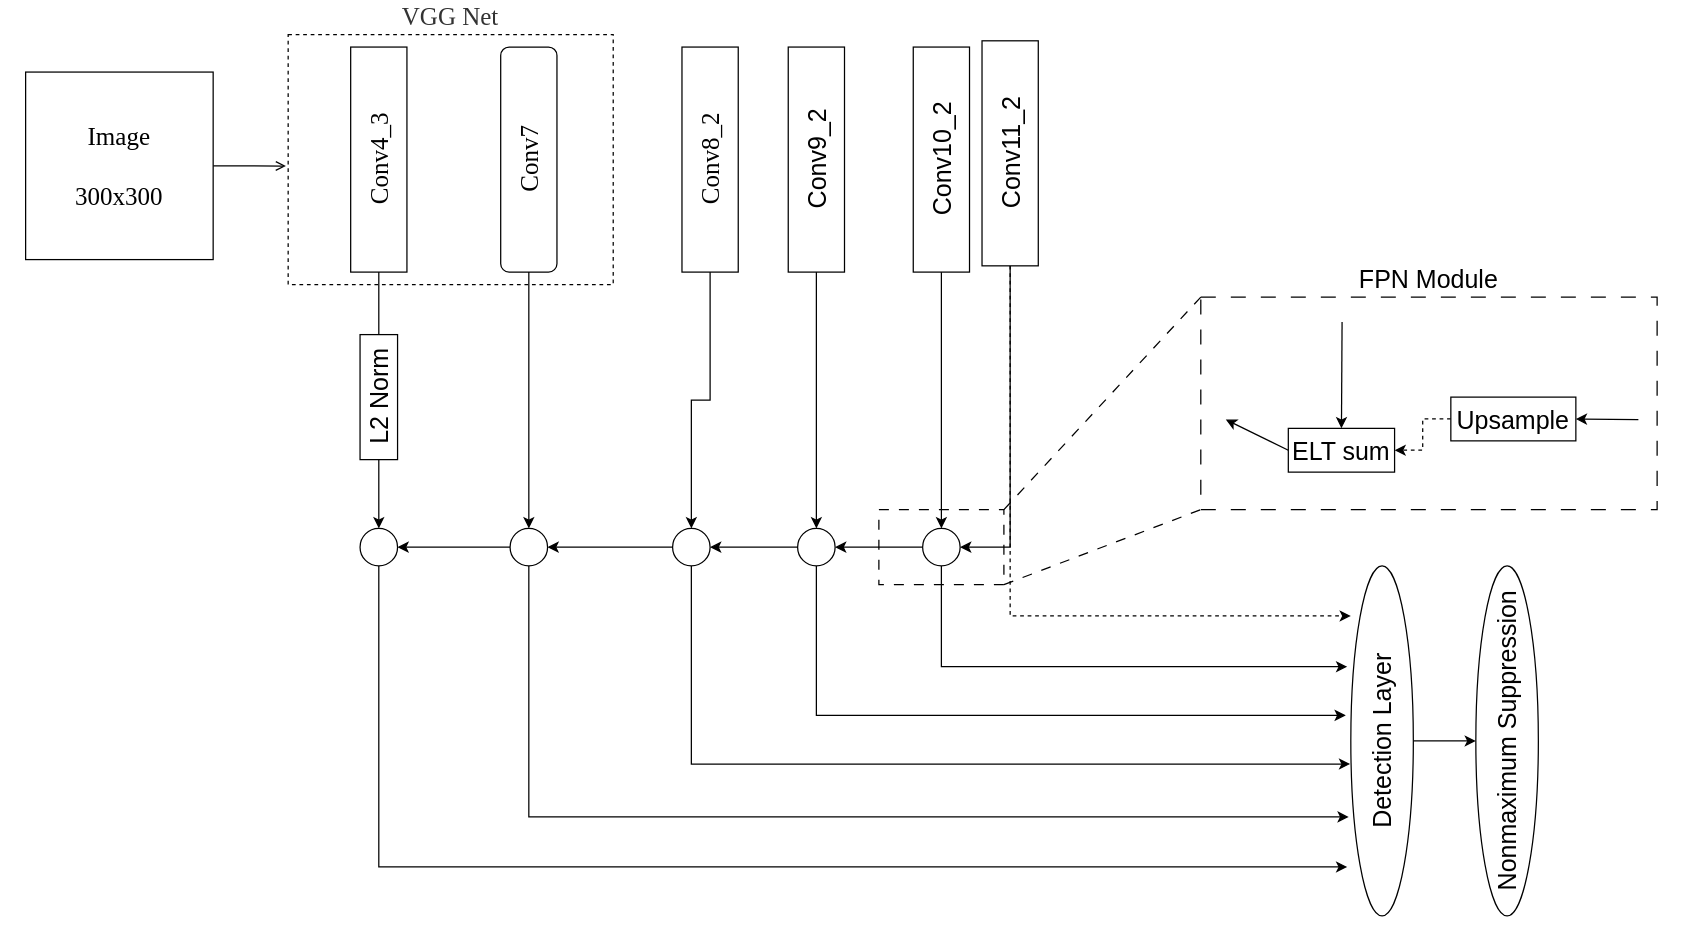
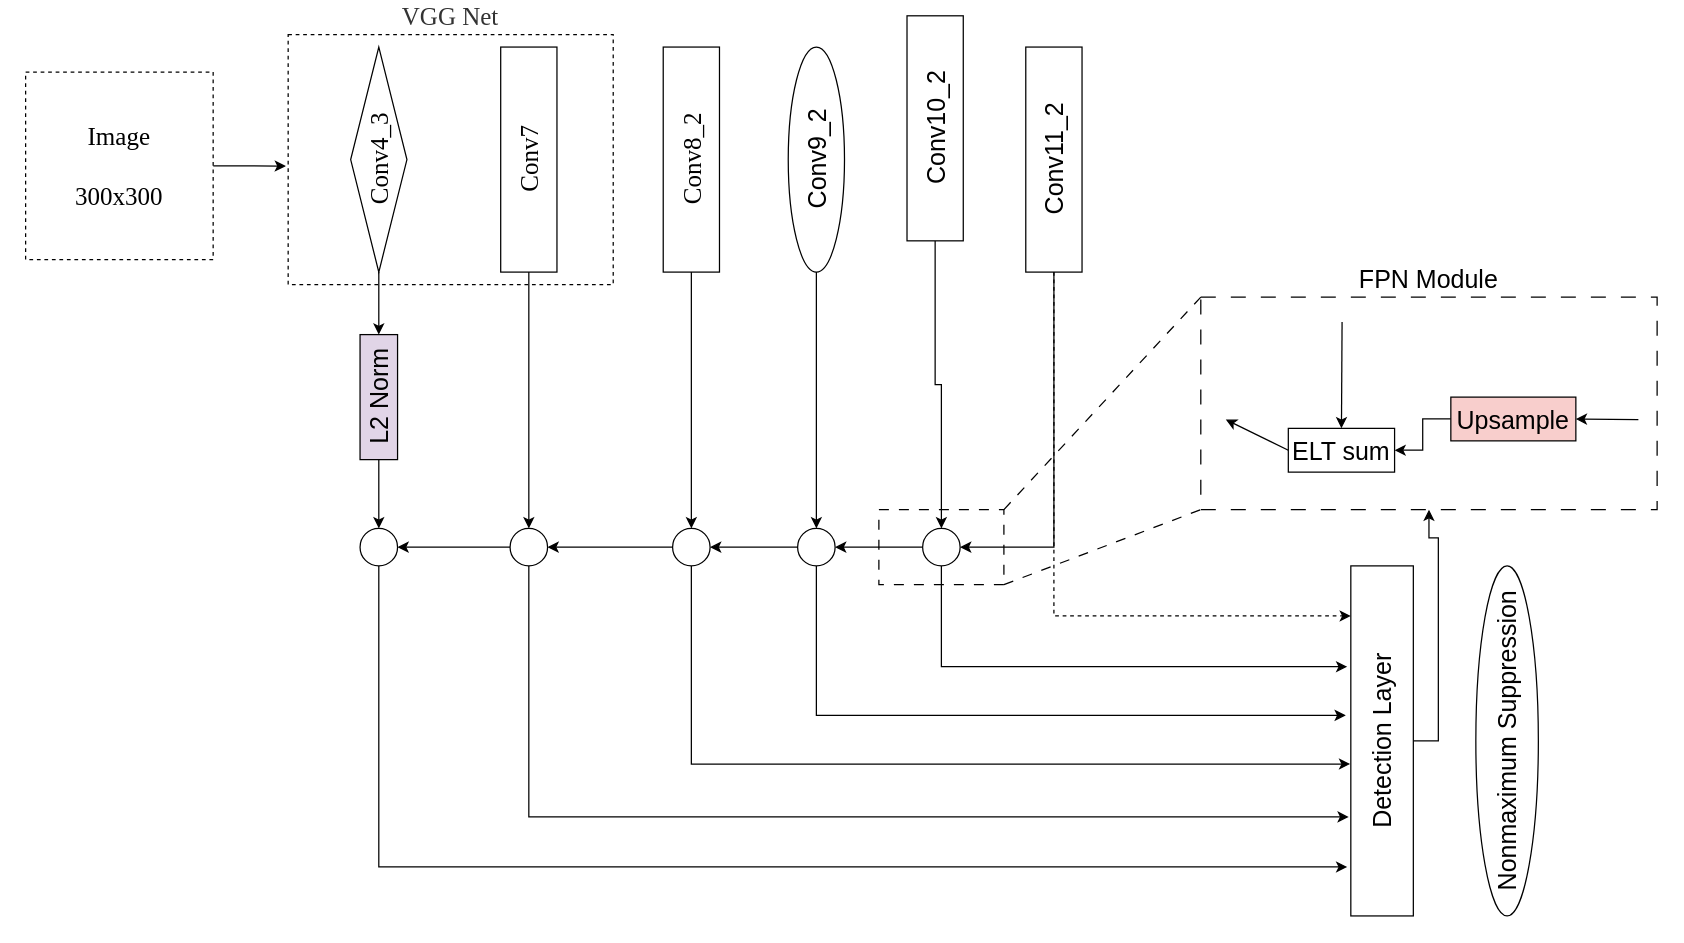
- <mxCell id="18" value="Conv11_2&lt;br style=&quot;font-size: 20px;&quot;&gt;" style="rounded=0;whiteSpace=wrap;html=1;align=center;fontStyle=0;horizontal=0;fontSize=20;" parent="1" vertex="1"><mxGeometry x="785" y="25" width="45" height="180" as="geometry" /></mxCell>
+ <mxCell id="18" value="Conv11_2&lt;br style=&quot;font-size: 20px;&quot;&gt;" style="rounded=0;whiteSpace=wrap;html=1;align=center;fontStyle=0;horizontal=0;fontSize=20;" parent="1" vertex="1"><mxGeometry x="820" y="30" width="45" height="180" as="geometry" /></mxCell>
- <mxCell id="7" value="&lt;span style=&quot;font-weight: normal; font-size: 20px;&quot;&gt;Conv4_3&lt;/span&gt;" style="rounded=0;whiteSpace=wrap;html=1;align=center;fontStyle=1;horizontal=0;fontSize=20;fontFamily=Georgia;" parent="1" vertex="1"><mxGeometry x="280" y="30" width="45" height="180" as="geometry" /></mxCell>
+ <mxCell id="7" value="&lt;span style=&quot;font-weight: normal; font-size: 20px;&quot;&gt;Conv4_3&lt;/span&gt;" style="rhombus;whiteSpace=wrap;html=1;align=center;fontStyle=1;horizontal=0;fontSize=20;fontFamily=Georgia;" parent="1" vertex="1"><mxGeometry x="280" y="30" width="45" height="180" as="geometry" /></mxCell>
- <mxCell id="9" value="Conv7" style="whiteSpace=wrap;html=1;align=center;fontStyle=0;horizontal=0;fontSize=20;fontFamily=Georgia;rounded=1;" parent="1" vertex="1"><mxGeometry x="400" y="30" width="45" height="180" as="geometry" /></mxCell>
+ <mxCell id="9" value="Conv7" style="rounded=0;whiteSpace=wrap;html=1;align=center;fontStyle=0;horizontal=0;fontSize=20;fontFamily=Georgia;" parent="1" vertex="1"><mxGeometry x="400" y="30" width="45" height="180" as="geometry" /></mxCell>
- <mxCell id="11" value="Conv8_2&lt;br style=&quot;font-size: 20px;&quot;&gt;" style="rounded=0;whiteSpace=wrap;html=1;align=center;fontStyle=0;horizontal=0;fontSize=20;fontFamily=Lucida Console;" parent="1" vertex="1"><mxGeometry x="545" y="30" width="45" height="180" as="geometry" /></mxCell>
+ <mxCell id="11" value="Conv8_2&lt;br style=&quot;font-size: 20px;&quot;&gt;" style="rounded=0;whiteSpace=wrap;html=1;align=center;fontStyle=0;horizontal=0;fontSize=20;fontFamily=Lucida Console;" parent="1" vertex="1"><mxGeometry x="530" y="30" width="45" height="180" as="geometry" /></mxCell>
- <mxCell id="13" value="Conv9_2" style="rounded=0;whiteSpace=wrap;html=1;align=center;fontStyle=0;horizontal=0;fontSize=20;" parent="1" vertex="1"><mxGeometry x="630" y="30" width="45" height="180" as="geometry" /></mxCell>
+ <mxCell id="13" value="Conv9_2" style="ellipse;whiteSpace=wrap;html=1;align=center;fontStyle=0;horizontal=0;fontSize=20;" parent="1" vertex="1"><mxGeometry x="630" y="30" width="45" height="180" as="geometry" /></mxCell>
- <mxCell id="15" value="Conv10_2&lt;br style=&quot;font-size: 20px;&quot;&gt;" style="rounded=0;whiteSpace=wrap;html=1;align=center;fontStyle=0;horizontal=0;fontSize=20;" parent="1" vertex="1"><mxGeometry x="730" y="30" width="45" height="180" as="geometry" /></mxCell>
+ <mxCell id="15" value="Conv10_2&lt;br style=&quot;font-size: 20px;&quot;&gt;" style="rounded=0;whiteSpace=wrap;html=1;align=center;fontStyle=0;horizontal=0;fontSize=20;" parent="1" vertex="1"><mxGeometry x="725" y="5" width="45" height="180" as="geometry" /></mxCell>
- <mxCell id="20" value="Image&lt;br style=&quot;font-size: 20px;&quot;&gt;&lt;br style=&quot;font-size: 20px;&quot;&gt;300x300" style="whiteSpace=wrap;html=1;aspect=fixed;fontStyle=0;fontSize=20;fontFamily=Georgia;horizontal=1;" parent="1" vertex="1"><mxGeometry x="20" y="50" width="150" height="150" as="geometry" /></mxCell>
+ <mxCell id="20" value="Image&lt;br style=&quot;font-size: 20px;&quot;&gt;&lt;br style=&quot;font-size: 20px;&quot;&gt;300x300" style="whiteSpace=wrap;html=1;aspect=fixed;fontStyle=0;fontSize=20;fontFamily=Georgia;horizontal=1;dashed=1;" parent="1" vertex="1"><mxGeometry x="20" y="50" width="150" height="150" as="geometry" /></mxCell>
- <mxCell id="19" style="edgeStyle=orthogonalEdgeStyle;rounded=0;orthogonalLoop=1;jettySize=auto;html=1;exitX=1;exitY=0.5;exitDx=0;exitDy=0;entryX=-0.007;entryY=0.526;entryDx=0;entryDy=0;entryPerimeter=0;endArrow=open;" parent="1" source="20" target="5" edge="1"><mxGeometry relative="1" as="geometry"><Array as="points"><mxPoint x="200" y="125" /></Array></mxGeometry></mxCell>
+ <mxCell id="19" style="edgeStyle=orthogonalEdgeStyle;rounded=0;orthogonalLoop=1;jettySize=auto;html=1;exitX=1;exitY=0.5;exitDx=0;exitDy=0;entryX=-0.007;entryY=0.526;entryDx=0;entryDy=0;entryPerimeter=0;" parent="1" source="20" target="5" edge="1"><mxGeometry relative="1" as="geometry"><Array as="points"><mxPoint x="200" y="125" /></Array></mxGeometry></mxCell>
- <mxCell id="6" style="edgeStyle=orthogonalEdgeStyle;rounded=0;orthogonalLoop=1;jettySize=auto;html=1;exitX=0.5;exitY=1;exitDx=0;exitDy=0;entryX=0.5;entryY=0;entryDx=0;entryDy=0;endArrow=none;" parent="1" source="7" target="25" edge="1"><mxGeometry relative="1" as="geometry" /></mxCell>
+ <mxCell id="6" style="edgeStyle=orthogonalEdgeStyle;rounded=0;orthogonalLoop=1;jettySize=auto;html=1;exitX=0.5;exitY=1;exitDx=0;exitDy=0;entryX=0.5;entryY=0;entryDx=0;entryDy=0;" parent="1" source="7" target="25" edge="1"><mxGeometry relative="1" as="geometry" /></mxCell>
- <mxCell id="25" value="L2 Norm&lt;br style=&quot;font-size: 20px;&quot;&gt;" style="rounded=0;whiteSpace=wrap;html=1;fontStyle=0;horizontal=0;fontSize=20;" parent="1" vertex="1"><mxGeometry x="287.5" y="260" width="30" height="100" as="geometry" /></mxCell>
+ <mxCell id="25" value="L2 Norm&lt;br style=&quot;font-size: 20px;&quot;&gt;" style="rounded=0;whiteSpace=wrap;html=1;fontStyle=0;horizontal=0;fontSize=20;fillColor=#e1d5e7;" parent="1" vertex="1"><mxGeometry x="287.5" y="260" width="30" height="100" as="geometry" /></mxCell>
- <mxCell id="32" value="Upsample" style="rounded=0;whiteSpace=wrap;html=1;fontStyle=0;fontSize=20;" parent="1" vertex="1"><mxGeometry x="1160" y="310" width="100" height="35" as="geometry" /></mxCell>
+ <mxCell id="32" value="Upsample" style="rounded=0;whiteSpace=wrap;html=1;fontStyle=0;fontSize=20;fillColor=#f8cecc;" parent="1" vertex="1"><mxGeometry x="1160" y="310" width="100" height="35" as="geometry" /></mxCell>
- <mxCell id="31" style="edgeStyle=orthogonalEdgeStyle;rounded=0;orthogonalLoop=1;jettySize=auto;html=1;exitX=0;exitY=0.5;exitDx=0;exitDy=0;entryX=1;entryY=0.5;entryDx=0;entryDy=0;dashed=1;" parent="1" source="32" target="30" edge="1"><mxGeometry relative="1" as="geometry" /></mxCell>
+ <mxCell id="31" style="edgeStyle=orthogonalEdgeStyle;rounded=0;orthogonalLoop=1;jettySize=auto;html=1;exitX=0;exitY=0.5;exitDx=0;exitDy=0;entryX=1;entryY=0.5;entryDx=0;entryDy=0;" parent="1" source="32" target="30" edge="1"><mxGeometry relative="1" as="geometry" /></mxCell>
- <mxCell id="22" value="Detection Layer" style="ellipse;whiteSpace=wrap;html=1;fontStyle=0;verticalAlign=middle;labelBorderColor=none;horizontal=0;fontSize=20;" parent="1" vertex="1"><mxGeometry x="1080" y="445" width="50" height="280" as="geometry" /></mxCell>
+ <mxCell id="22" value="Detection Layer" style="rounded=0;whiteSpace=wrap;html=1;fontStyle=0;verticalAlign=middle;labelBorderColor=none;horizontal=0;fontSize=20;" parent="1" vertex="1"><mxGeometry x="1080" y="445" width="50" height="280" as="geometry" /></mxCell>
- <mxCell id="21" style="edgeStyle=orthogonalEdgeStyle;rounded=0;orthogonalLoop=1;jettySize=auto;html=1;exitX=1;exitY=0.5;exitDx=0;exitDy=0;entryX=0;entryY=0.5;entryDx=0;entryDy=0;" parent="1" source="22" target="23" edge="1"><mxGeometry relative="1" as="geometry" /></mxCell>
+ <mxCell id="21" style="edgeStyle=orthogonalEdgeStyle;rounded=0;orthogonalLoop=1;jettySize=auto;html=1;exitX=1;exitY=0.5;exitDx=0;exitDy=0;" parent="1" source="22" target="2" edge="1"><mxGeometry relative="1" as="geometry" /></mxCell>
